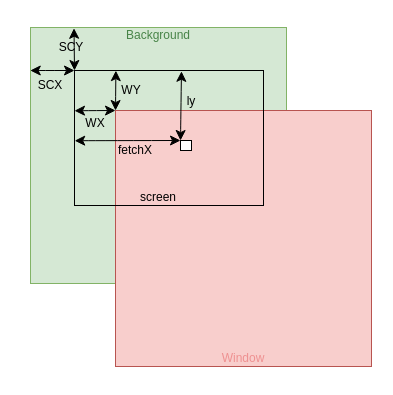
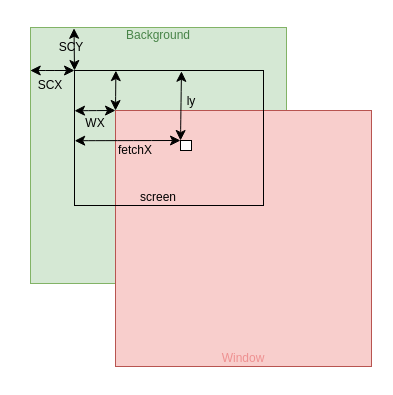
- <mxCell id="14" value="WY" style="text;html=1;align=center;verticalAlign=middle;whiteSpace=wrap;rounded=0;" parent="1" vertex="1"><mxGeometry x="101" y="75" width="60" height="30" as="geometry" /></mxCell>
